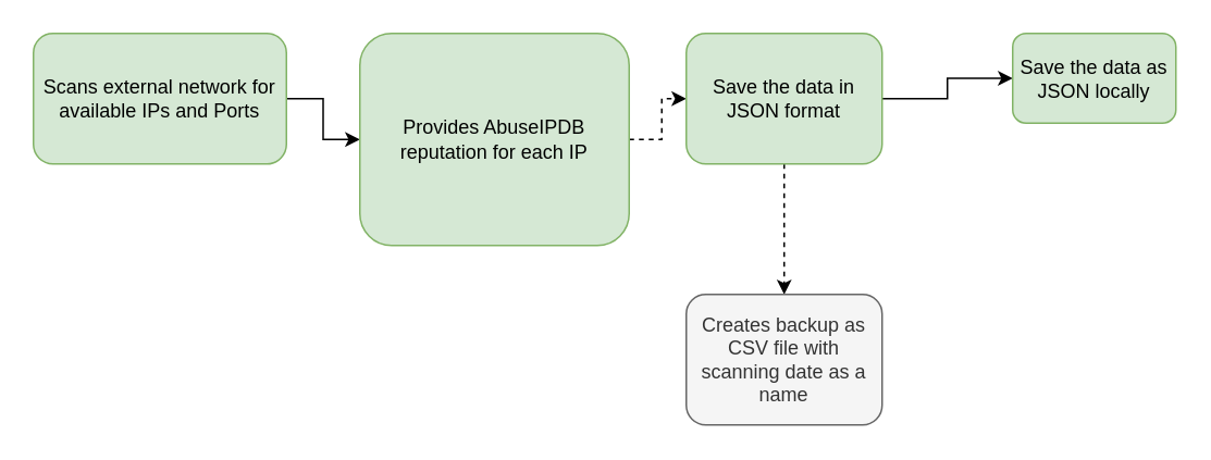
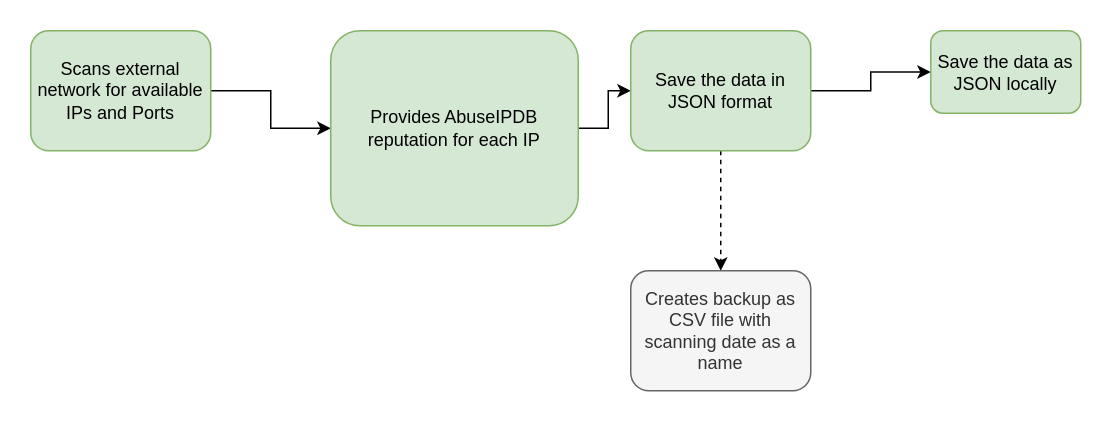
- <mxCell id="3" value="Scans external network for available IPs and Ports" style="rounded=1;whiteSpace=wrap;html=1;fillColor=#d5e8d4;strokeColor=#82b366;" vertex="1" parent="1"><mxGeometry x="20" y="20" width="155" height="80" as="geometry" /></mxCell>
+ <mxCell id="3" value="Scans external network for available IPs and Ports" style="rounded=1;whiteSpace=wrap;html=1;fillColor=#d5e8d4;strokeColor=#82b366;" vertex="1" parent="1"><mxGeometry x="20" y="20" width="120" height="80" as="geometry" /></mxCell>
- <mxCell id="4" value="" style="edgeStyle=orthogonalEdgeStyle;rounded=0;orthogonalLoop=1;jettySize=auto;html=1;dashed=1;" edge="1" parent="1" source="5" target="8"><mxGeometry relative="1" as="geometry" /></mxCell>
+ <mxCell id="4" value="" style="edgeStyle=orthogonalEdgeStyle;rounded=0;orthogonalLoop=1;jettySize=auto;html=1;" edge="1" parent="1" source="5" target="8"><mxGeometry relative="1" as="geometry" /></mxCell>
